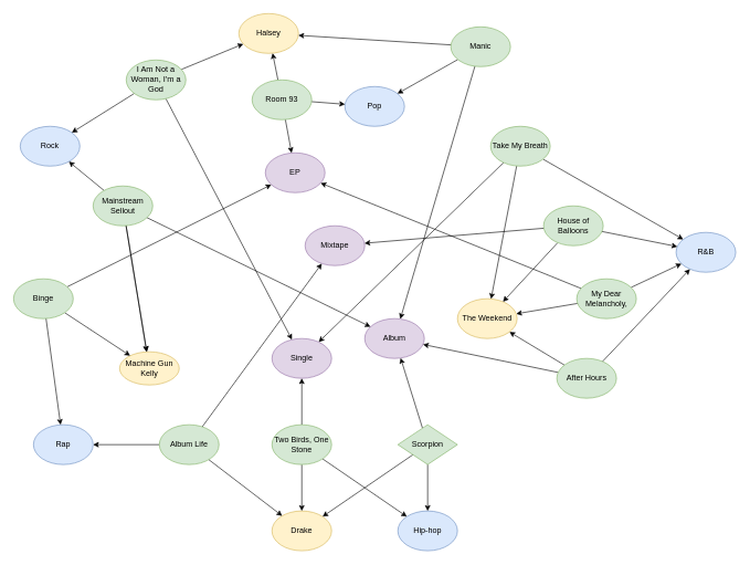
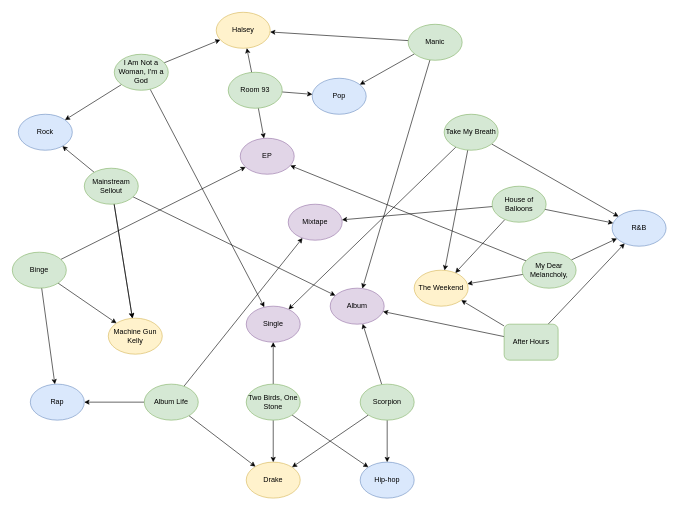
- <mxCell id="5" value="Mixtape" style="ellipse;whiteSpace=wrap;html=1;fillColor=#e1d5e7;strokeColor=#9673a6;" parent="1" vertex="1"><mxGeometry x="460" y="340" width="90" height="60" as="geometry" /></mxCell>
+ <mxCell id="5" value="Mixtape" style="ellipse;whiteSpace=wrap;html=1;fillColor=#e1d5e7;strokeColor=#9673a6;" parent="1" vertex="1"><mxGeometry x="480" y="340" width="90" height="60" as="geometry" /></mxCell>
- <mxCell id="53" value="Machine Gun Kelly" style="ellipse;whiteSpace=wrap;html=1;fillColor=#fff2cc;strokeColor=#d6b656;" parent="1" vertex="1"><mxGeometry x="180" y="530" width="90" height="50" as="geometry" /></mxCell>
+ <mxCell id="53" value="Machine Gun Kelly" style="ellipse;whiteSpace=wrap;html=1;fillColor=#fff2cc;strokeColor=#d6b656;" parent="1" vertex="1"><mxGeometry x="180" y="530" width="90" height="60" as="geometry" /></mxCell>
- <mxCell id="12" value="After Hours" style="ellipse;whiteSpace=wrap;html=1;fillColor=#d5e8d4;strokeColor=#82b366;" parent="1" vertex="1"><mxGeometry x="840" y="540" width="90" height="60" as="geometry" /></mxCell>
+ <mxCell id="12" value="After Hours" style="whiteSpace=wrap;html=1;fillColor=#d5e8d4;strokeColor=#82b366;rounded=1;" parent="1" vertex="1"><mxGeometry x="840" y="540" width="90" height="60" as="geometry" /></mxCell>
- <mxCell id="36" value="Scorpion" style="rhombus;whiteSpace=wrap;html=1;fillColor=#d5e8d4;strokeColor=#82b366;" parent="1" vertex="1"><mxGeometry x="600" y="640" width="90" height="60" as="geometry" /></mxCell>
+ <mxCell id="36" value="Scorpion" style="ellipse;whiteSpace=wrap;html=1;fillColor=#d5e8d4;strokeColor=#82b366;" parent="1" vertex="1"><mxGeometry x="600" y="640" width="90" height="60" as="geometry" /></mxCell>
